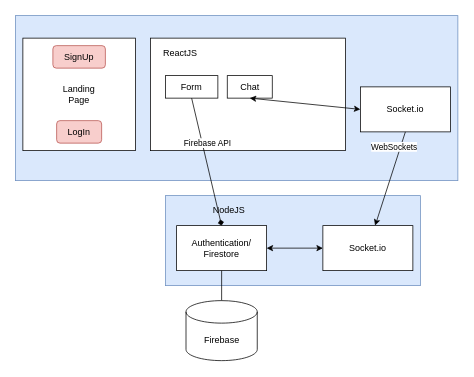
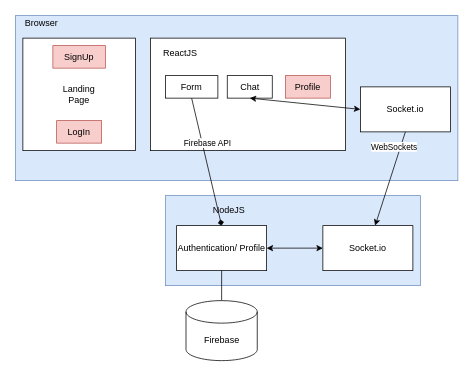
+ <mxCell id="3" value="Browser" style="text;html=1;strokeColor=none;fillColor=none;align=center;verticalAlign=middle;whiteSpace=wrap;rounded=0;" parent="1" vertex="1"><mxGeometry x="35" y="20" width="40" height="20" as="geometry" /></mxCell>
- <mxCell id="11" value="SignUp" style="whiteSpace=wrap;html=1;fillColor=#f8cecc;strokeColor=#b85450;rounded=1;" parent="1" vertex="1"><mxGeometry x="70" y="60" width="70" height="30" as="geometry" /></mxCell>
+ <mxCell id="11" value="SignUp" style="rounded=0;whiteSpace=wrap;html=1;fillColor=#f8cecc;strokeColor=#b85450;" parent="1" vertex="1"><mxGeometry x="70" y="60" width="70" height="30" as="geometry" /></mxCell>
+ <mxCell id="24" value="Profile" style="rounded=0;whiteSpace=wrap;html=1;fillColor=#f8cecc;strokeColor=#b85450;" vertex="1" parent="1"><mxGeometry x="380" y="100" width="60" height="30" as="geometry" /></mxCell>
- <mxCell id="12" value="LogIn" style="whiteSpace=wrap;html=1;fillColor=#f8cecc;strokeColor=#b85450;rounded=1;" parent="1" vertex="1"><mxGeometry x="75" y="160" width="60" height="30" as="geometry" /></mxCell>
+ <mxCell id="12" value="LogIn" style="rounded=0;whiteSpace=wrap;html=1;fillColor=#f8cecc;strokeColor=#b85450;" parent="1" vertex="1"><mxGeometry x="75" y="160" width="60" height="30" as="geometry" /></mxCell>
- <mxCell id="16" value="Authentication/ Firestore" style="rounded=0;whiteSpace=wrap;html=1;" parent="1" vertex="1"><mxGeometry x="235" y="300" width="120" height="60" as="geometry" /></mxCell>
+ <mxCell id="16" value="Authentication/ Profile" style="rounded=0;whiteSpace=wrap;html=1;" parent="1" vertex="1"><mxGeometry x="235" y="300" width="120" height="60" as="geometry" /></mxCell>
